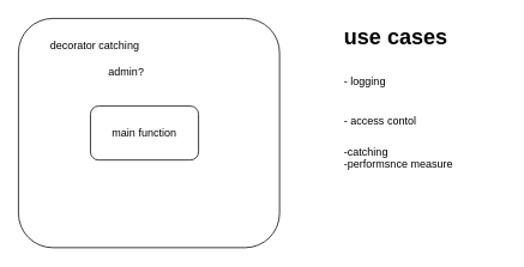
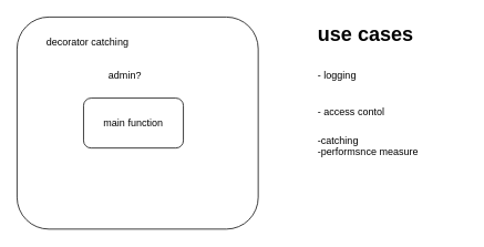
- <mxCell id="6" value="admin?" style="text;html=1;align=center;verticalAlign=middle;whiteSpace=wrap;rounded=0;" vertex="1" parent="1"><mxGeometry x="110" y="65" width="60" height="30" as="geometry" /></mxCell>
+ <mxCell id="6" value="admin?" style="text;html=1;align=center;verticalAlign=middle;whiteSpace=wrap;rounded=0;" vertex="1" parent="1"><mxGeometry x="120" y="75" width="60" height="30" as="geometry" /></mxCell>
